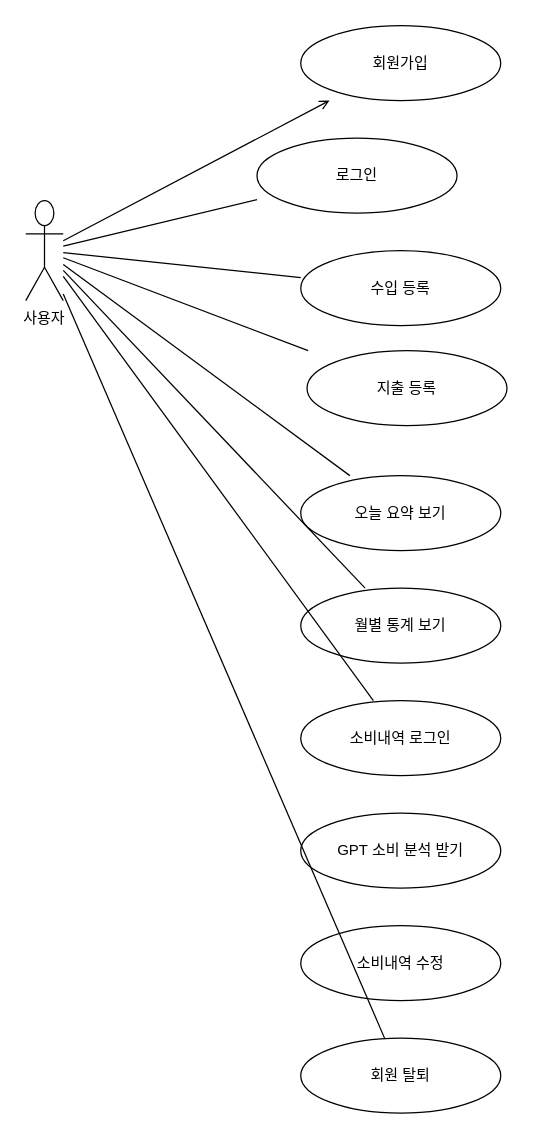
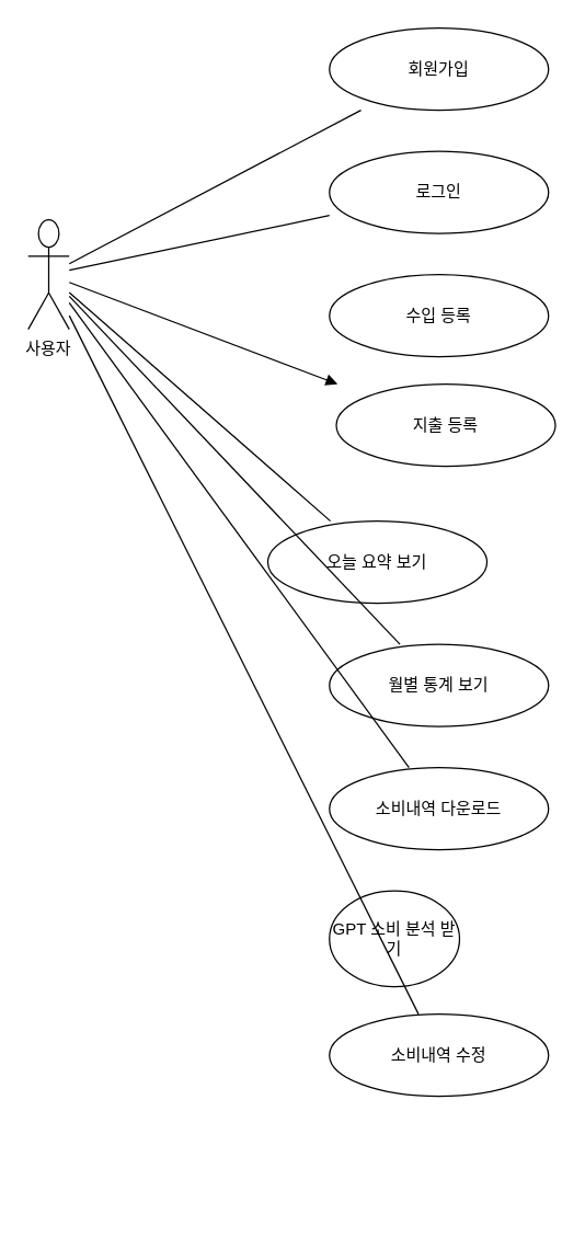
- <mxCell id="4" edge="1" source="2" target="3" style="endArrow=open;html=1;" parent="1" value=""><mxGeometry relative="1" as="geometry" /></mxCell>
+ <mxCell id="4" edge="1" source="2" target="3" style="endArrow=none;html=1;" parent="1" value=""><mxGeometry relative="1" as="geometry" /></mxCell>
- <mxCell id="5" value="로그인" style="shape=ellipse;whiteSpace=wrap;html=1;" vertex="1" parent="1"><mxGeometry x="205" y="110" width="160" height="60" as="geometry" /></mxCell>
+ <mxCell id="5" value="로그인" style="shape=ellipse;whiteSpace=wrap;html=1;" vertex="1" parent="1"><mxGeometry x="240" y="110" width="160" height="60" as="geometry" /></mxCell>
- <mxCell id="8" edge="1" source="2" target="7" style="endArrow=none;html=1;" parent="1" value=""><mxGeometry relative="1" as="geometry" /></mxCell>
- <mxCell id="10" edge="1" source="2" target="9" style="endArrow=none;html=1;" parent="1" value=""><mxGeometry relative="1" as="geometry" /></mxCell>
+ <mxCell id="10" edge="1" source="2" target="9" style="endArrow=block;html=1;" parent="1" value=""><mxGeometry relative="1" as="geometry" /></mxCell>
- <mxCell id="11" value="오늘 요약 보기" style="shape=ellipse;whiteSpace=wrap;html=1;" vertex="1" parent="1"><mxGeometry x="240" y="380" width="160" height="60" as="geometry" /></mxCell>
+ <mxCell id="11" value="오늘 요약 보기" style="shape=ellipse;whiteSpace=wrap;html=1;" vertex="1" parent="1"><mxGeometry x="195" y="380" width="160" height="60" as="geometry" /></mxCell>
+ <mxCell id="19" edge="1" source="2" target="18" style="endArrow=none;html=1;" parent="1" value=""><mxGeometry relative="1" as="geometry" /></mxCell>
- <mxCell id="21" edge="1" source="2" target="20" style="endArrow=none;html=1;" parent="1" value=""><mxGeometry relative="1" as="geometry" /></mxCell>
- <mxCell id="15" value="소비내역 로그인" style="shape=ellipse;whiteSpace=wrap;html=1;" vertex="1" parent="1"><mxGeometry x="240" y="560" width="160" height="60" as="geometry" /></mxCell>
+ <mxCell id="15" value="소비내역 다운로드" style="shape=ellipse;whiteSpace=wrap;html=1;" vertex="1" parent="1"><mxGeometry x="240" y="560" width="160" height="60" as="geometry" /></mxCell>
- <mxCell id="17" value="GPT 소비 분석 받기" style="shape=ellipse;whiteSpace=wrap;html=1;" vertex="1" parent="1"><mxGeometry x="240" y="650" width="160" height="60" as="geometry" /></mxCell>
+ <mxCell id="17" value="GPT 소비 분석 받기" style="shape=ellipse;whiteSpace=wrap;html=1;" vertex="1" parent="1"><mxGeometry x="240" y="650" width="95" height="70" as="geometry" /></mxCell>
- <mxCell id="20" value="회원 탈퇴" style="shape=ellipse;whiteSpace=wrap;html=1;" vertex="1" parent="1"><mxGeometry x="240" y="830" width="160" height="60" as="geometry" /></mxCell>
